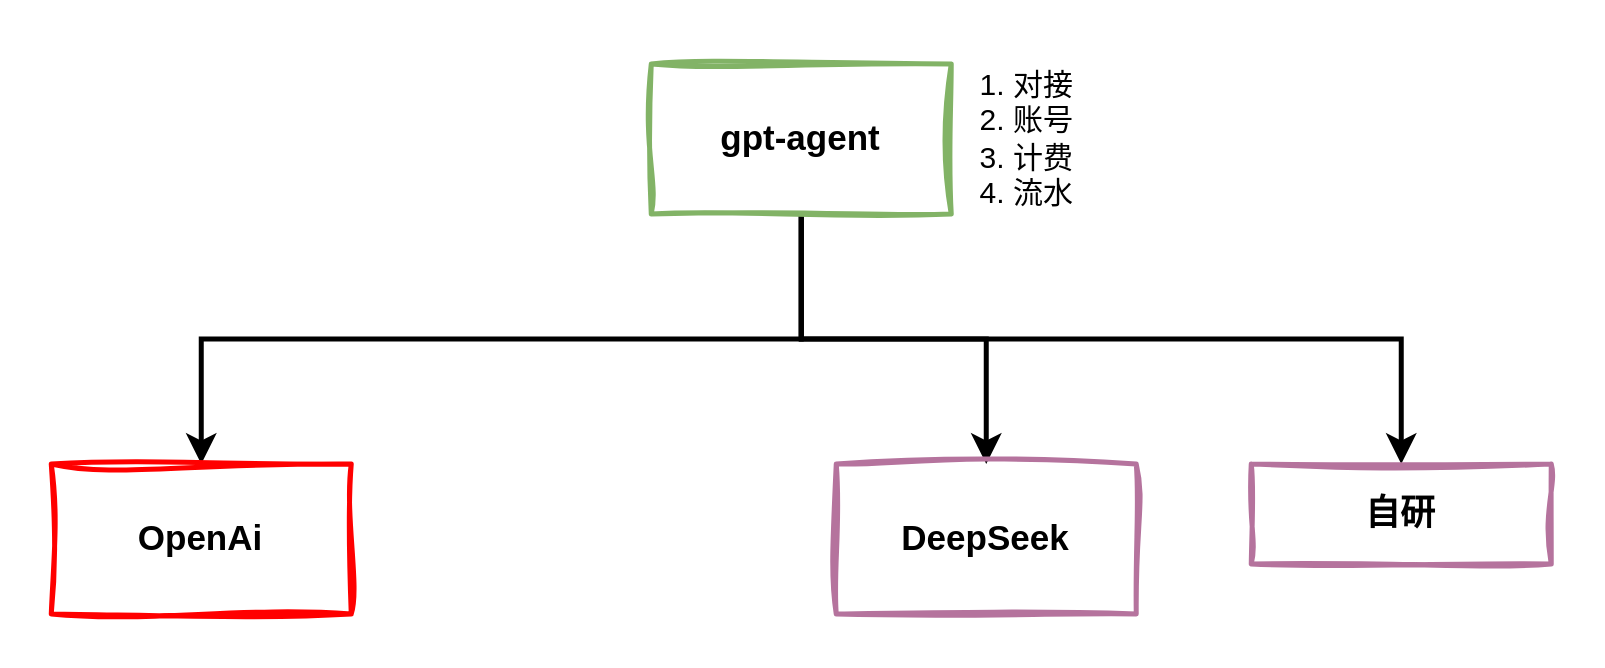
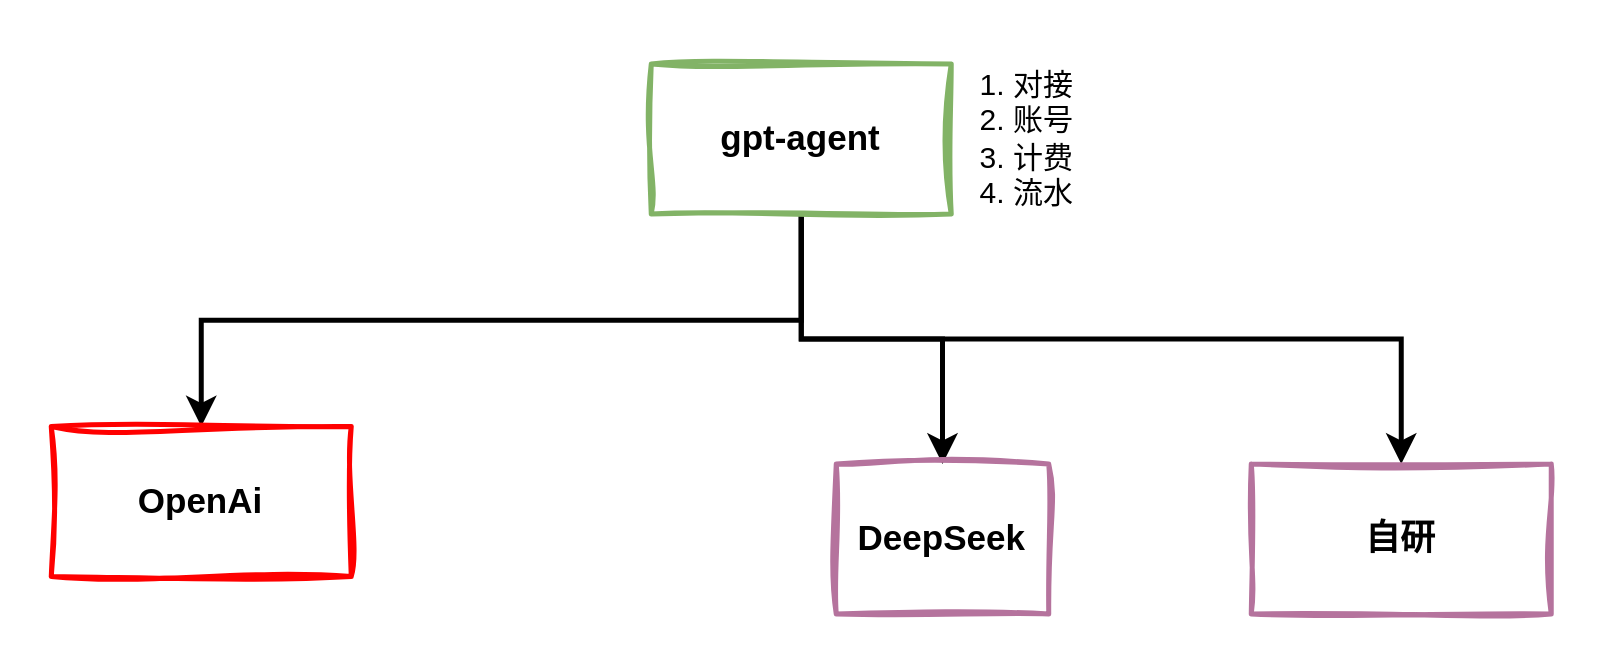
- <mxCell id="8" value="&lt;span style=&quot;font-size: 14px;&quot;&gt;&lt;b&gt;自研&lt;/b&gt;&lt;/span&gt;" style="rounded=0;whiteSpace=wrap;html=1;strokeWidth=2;fillColor=none;sketch=1;curveFitting=1;jiggle=2;strokeColor=#B5739D;" parent="1" vertex="1"><mxGeometry x="500" y="185" width="120" height="40" as="geometry" /></mxCell>
+ <mxCell id="8" value="&lt;span style=&quot;font-size: 14px;&quot;&gt;&lt;b&gt;自研&lt;/b&gt;&lt;/span&gt;" style="rounded=0;whiteSpace=wrap;html=1;strokeWidth=2;fillColor=none;sketch=1;curveFitting=1;jiggle=2;strokeColor=#B5739D;" parent="1" vertex="1"><mxGeometry x="500" y="185" width="120" height="60" as="geometry" /></mxCell>
- <mxCell id="6" value="&lt;span style=&quot;font-size: 14px;&quot;&gt;&lt;b&gt;OpenAi&lt;/b&gt;&lt;/span&gt;" style="rounded=0;whiteSpace=wrap;html=1;strokeWidth=2;fillColor=none;sketch=1;curveFitting=1;jiggle=2;strokeColor=#FF0000;" parent="1" vertex="1"><mxGeometry x="20" y="185" width="120" height="60" as="geometry" /></mxCell>
+ <mxCell id="6" value="&lt;span style=&quot;font-size: 14px;&quot;&gt;&lt;b&gt;OpenAi&lt;/b&gt;&lt;/span&gt;" style="rounded=0;whiteSpace=wrap;html=1;strokeWidth=2;fillColor=none;sketch=1;curveFitting=1;jiggle=2;strokeColor=#FF0000;" parent="1" vertex="1"><mxGeometry x="20" y="170" width="120" height="60" as="geometry" /></mxCell>
- <mxCell id="7" value="&lt;span style=&quot;font-size: 14px;&quot;&gt;&lt;b&gt;DeepSeek&lt;/b&gt;&lt;/span&gt;" style="rounded=0;whiteSpace=wrap;html=1;strokeWidth=2;fillColor=none;sketch=1;curveFitting=1;jiggle=2;strokeColor=#B5739D;" parent="1" vertex="1"><mxGeometry x="334" y="185" width="120" height="60" as="geometry" /></mxCell>
+ <mxCell id="7" value="&lt;span style=&quot;font-size: 14px;&quot;&gt;&lt;b&gt;DeepSeek&lt;/b&gt;&lt;/span&gt;" style="rounded=0;whiteSpace=wrap;html=1;strokeWidth=2;fillColor=none;sketch=1;curveFitting=1;jiggle=2;strokeColor=#B5739D;" parent="1" vertex="1"><mxGeometry x="334" y="185" width="85" height="60" as="geometry" /></mxCell>
